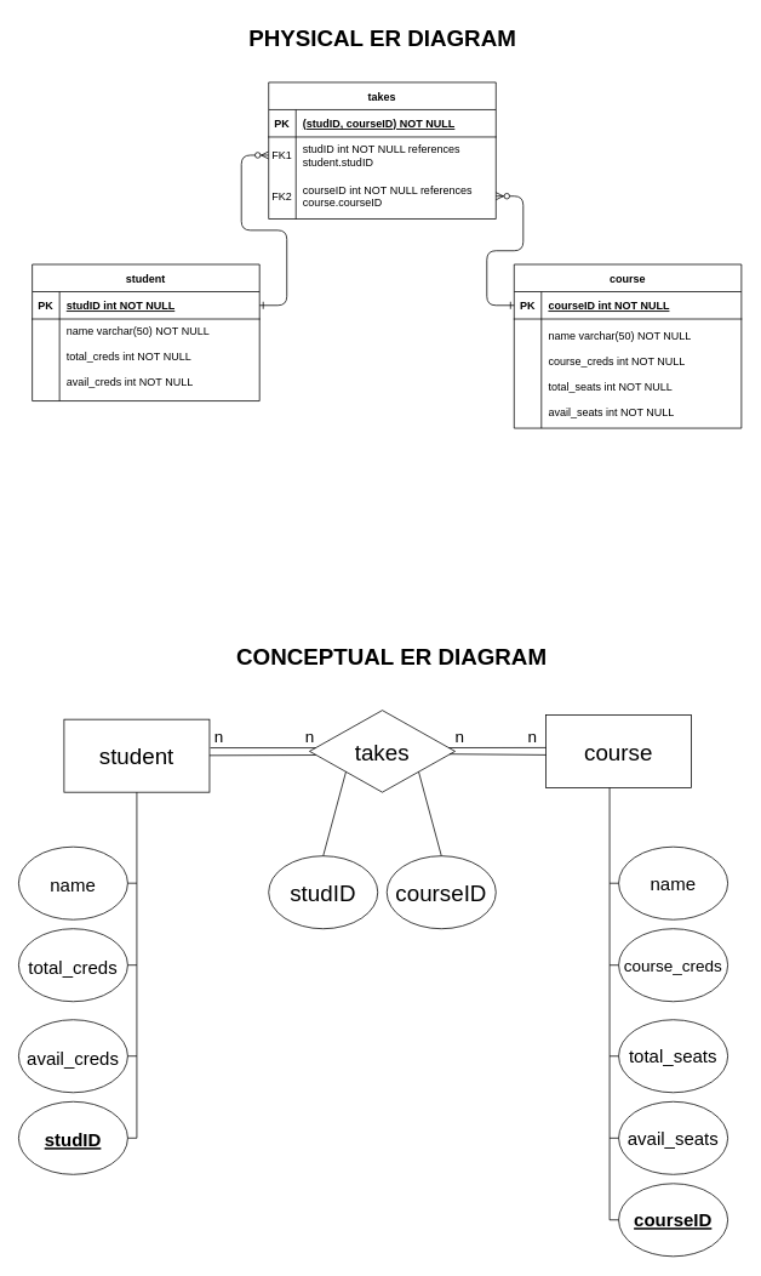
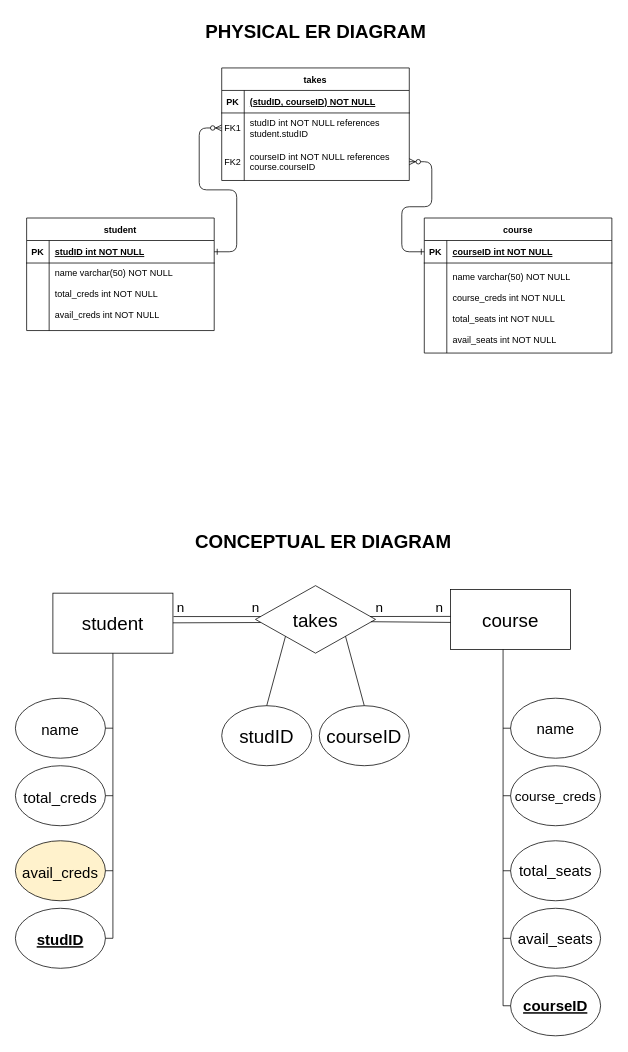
- <mxCell id="35" value="&lt;font style=&quot;font-size: 20px&quot;&gt;avail_creds&lt;/font&gt;" style="ellipse;whiteSpace=wrap;html=1;fontSize=25;" vertex="1" parent="1"><mxGeometry x="20" y="1120" width="120" height="80" as="geometry" /></mxCell>
+ <mxCell id="35" value="&lt;font style=&quot;font-size: 20px&quot;&gt;avail_creds&lt;/font&gt;" style="ellipse;whiteSpace=wrap;html=1;fontSize=25;fillColor=#fff2cc;" vertex="1" parent="1"><mxGeometry x="20" y="1120" width="120" height="80" as="geometry" /></mxCell>
